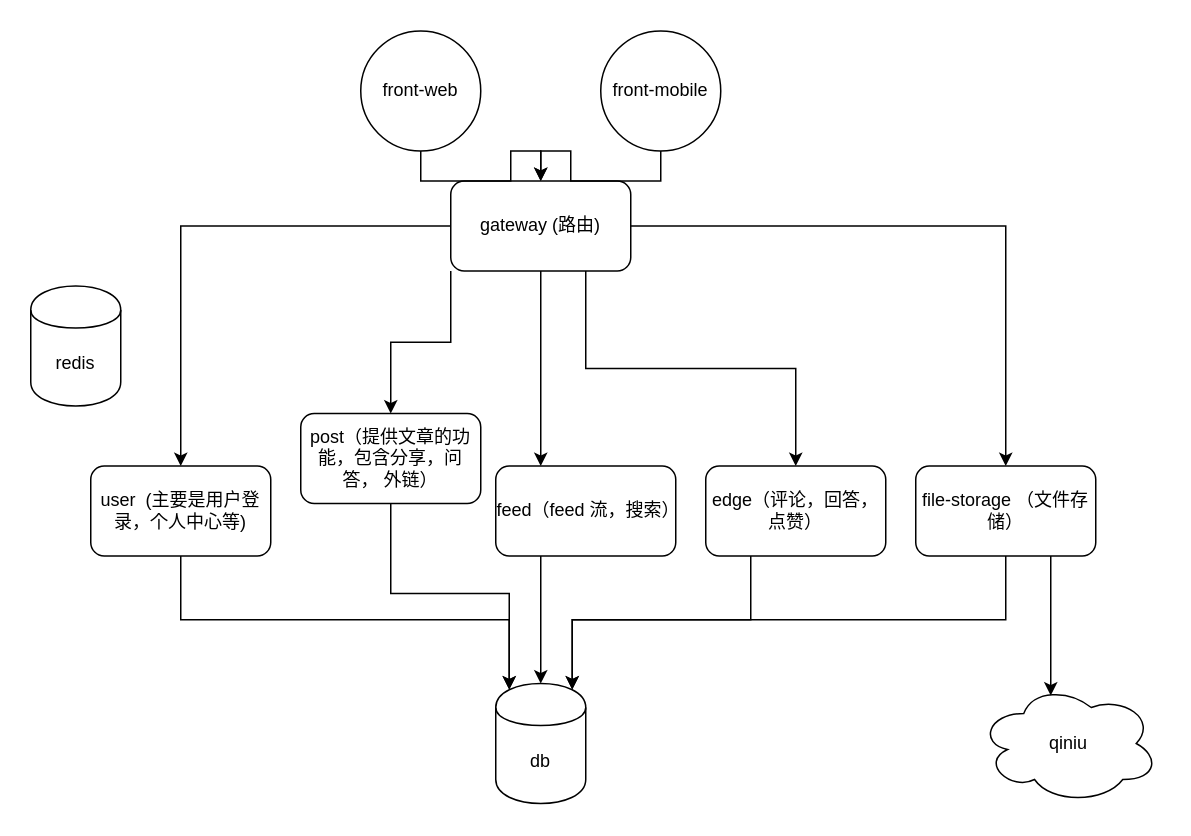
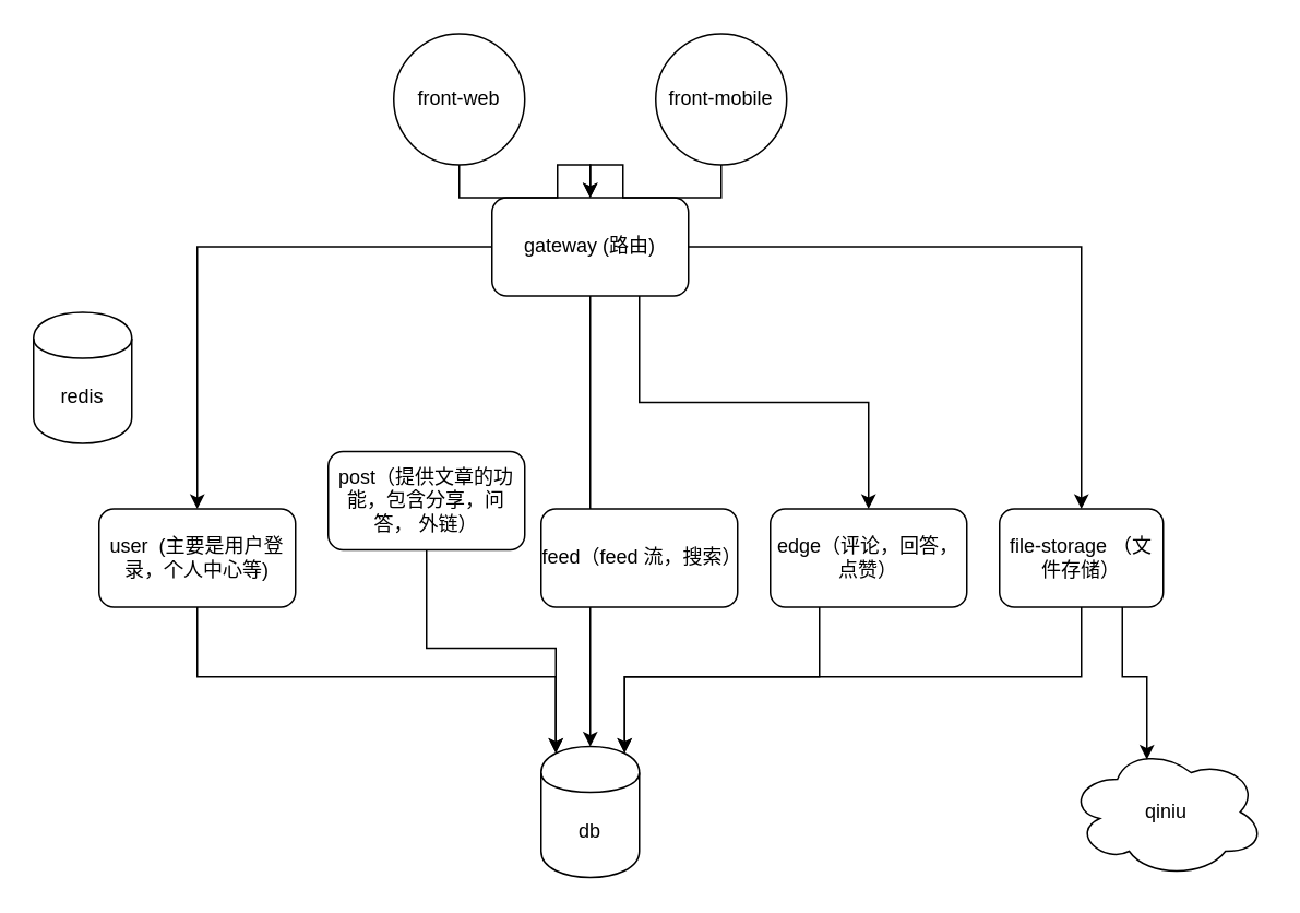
- <mxCell id="3" value="" style="edgeStyle=orthogonalEdgeStyle;rounded=0;orthogonalLoop=1;jettySize=auto;html=1;exitX=0;exitY=1;exitDx=0;exitDy=0;" edge="1" parent="1" source="7" target="11"><mxGeometry relative="1" as="geometry" /></mxCell>
- <mxCell id="4" style="edgeStyle=orthogonalEdgeStyle;rounded=0;orthogonalLoop=1;jettySize=auto;html=1;exitX=0.5;exitY=1;exitDx=0;exitDy=0;entryX=0.25;entryY=0;entryDx=0;entryDy=0;" edge="1" parent="1" source="7" target="13"><mxGeometry relative="1" as="geometry" /></mxCell>
+ <mxCell id="4" style="edgeStyle=orthogonalEdgeStyle;rounded=0;orthogonalLoop=1;jettySize=auto;html=1;exitX=0.5;exitY=1;exitDx=0;exitDy=0;entryX=0.25;entryY=0;entryDx=0;entryDy=0;endArrow=none;" edge="1" parent="1" source="7" target="13"><mxGeometry relative="1" as="geometry" /></mxCell>
- <mxCell id="25" value="file-storage （文件存储）" style="rounded=1;whiteSpace=wrap;html=1;" vertex="1" parent="1"><mxGeometry x="610" y="310" width="120" height="60" as="geometry" /></mxCell>
+ <mxCell id="25" value="file-storage （文件存储）" style="rounded=1;whiteSpace=wrap;html=1;" vertex="1" parent="1"><mxGeometry x="610" y="310" width="100" height="60" as="geometry" /></mxCell>
